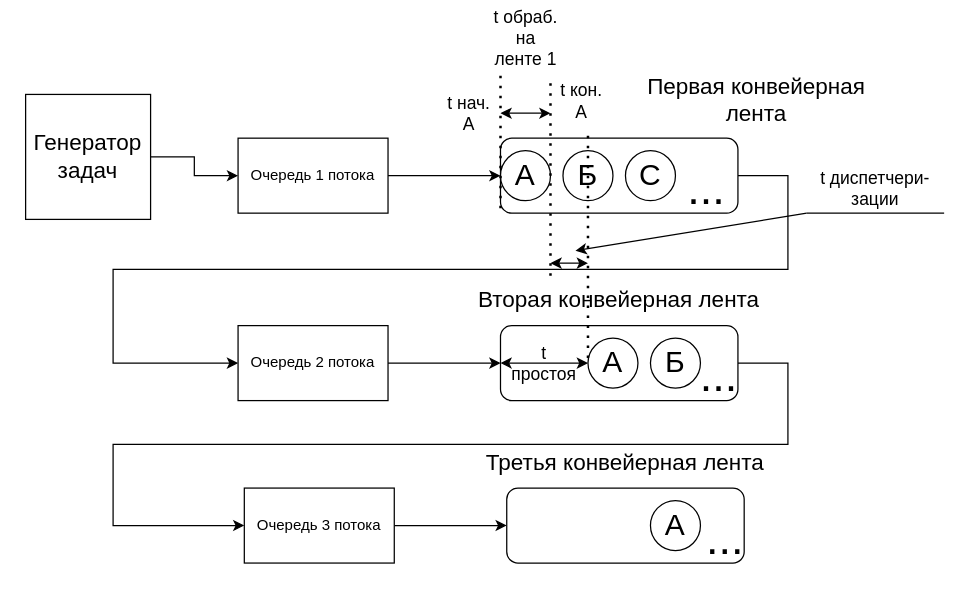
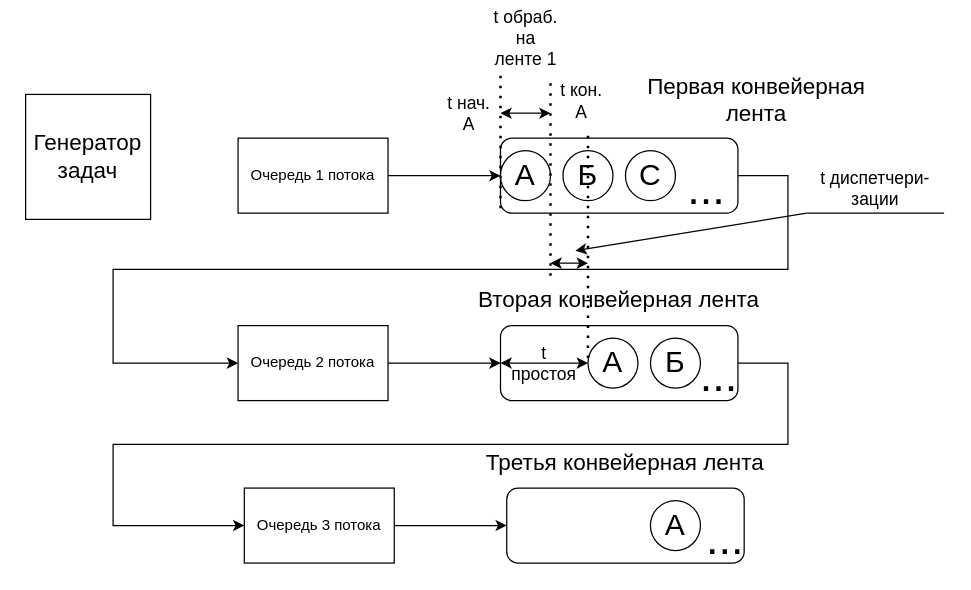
- <mxCell id="2" style="edgeStyle=orthogonalEdgeStyle;rounded=0;orthogonalLoop=1;jettySize=auto;html=1;exitX=1;exitY=0.5;exitDx=0;exitDy=0;entryX=0;entryY=0.5;entryDx=0;entryDy=0;" edge="1" parent="1" source="3" target="5"><mxGeometry relative="1" as="geometry" /></mxCell>
